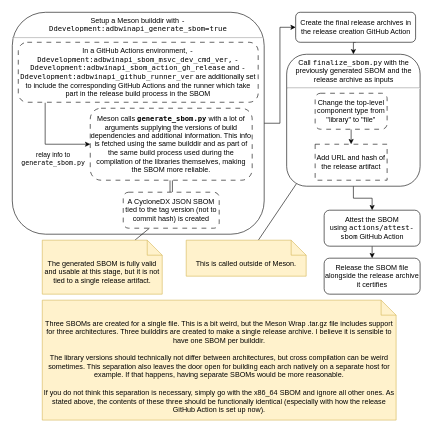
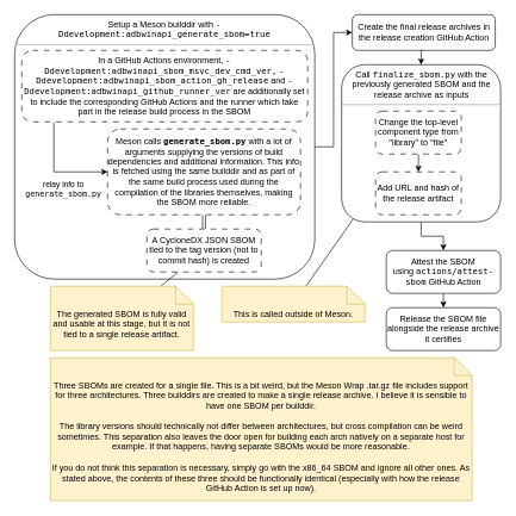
- <mxCell id="20" value="Add URL and hash of the release artifact" style="whiteSpace=wrap;html=1;dashed=1;dashPattern=8 8;rounded=0;" parent="1" vertex="1"><mxGeometry x="525" y="240" width="120" height="60" as="geometry" /></mxCell>
+ <mxCell id="20" value="Add URL and hash of the release artifact" style="rounded=1;whiteSpace=wrap;html=1;dashed=1;dashPattern=8 8;" parent="1" vertex="1"><mxGeometry x="525" y="240" width="120" height="60" as="geometry" /></mxCell>
- <mxCell id="17" value="This is called outside of Meson." style="shape=note2;boundedLbl=1;whiteSpace=wrap;html=1;size=25;verticalAlign=top;align=center;fillColor=#fff2cc;strokeColor=#d6b656;" parent="1" vertex="1"><mxGeometry x="310" y="400" width="200" height="60" as="geometry" /></mxCell>
+ <mxCell id="17" value="This is called outside of Meson." style="shape=note2;boundedLbl=1;whiteSpace=wrap;html=1;size=25;verticalAlign=top;align=center;fillColor=#fff2cc;strokeColor=#d6b656;" parent="1" vertex="1"><mxGeometry x="310" y="400" width="200" height="50" as="geometry" /></mxCell>
